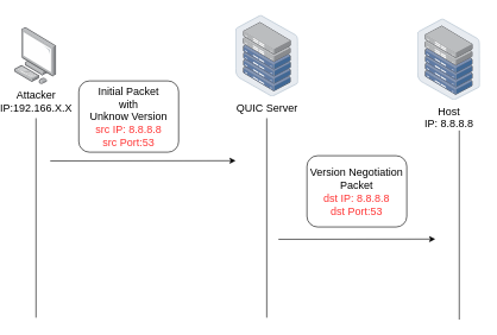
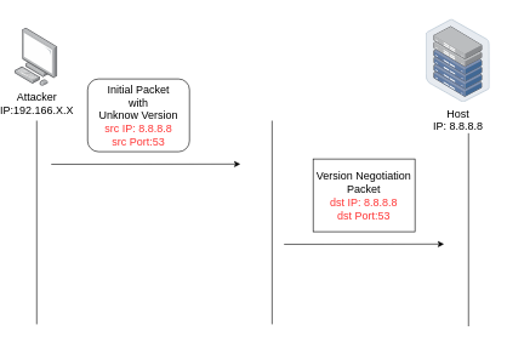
- <mxCell id="5" value="&lt;font style=&quot;font-size: 15px;&quot;&gt;QUIC Server&lt;/font&gt;" style="image;points=[];aspect=fixed;html=1;align=center;shadow=0;dashed=0;image=img/lib/allied_telesis/storage/Datacenter_Server_Half_Rack_ToR.svg;" vertex="1" parent="1"><mxGeometry x="330" y="20.7" width="88.2" height="114.6" as="geometry" /></mxCell>
- <mxCell id="7" value="&lt;font style=&quot;font-size: 15px;&quot;&gt;Initial Packet&lt;/font&gt;&lt;div style=&quot;font-size: 15px;&quot;&gt;&lt;font style=&quot;font-size: 15px;&quot;&gt;with&lt;/font&gt;&lt;/div&gt;&lt;div style=&quot;font-size: 15px;&quot;&gt;&lt;font style=&quot;font-size: 15px;&quot;&gt;Unknow Version&lt;/font&gt;&lt;/div&gt;&lt;div style=&quot;font-size: 15px;&quot;&gt;&lt;font color=&quot;#ff3333&quot; style=&quot;font-size: 15px;&quot;&gt;src IP: 8.8.8.8&lt;/font&gt;&lt;/div&gt;&lt;div style=&quot;font-size: 15px;&quot;&gt;&lt;font color=&quot;#ff3333&quot; style=&quot;font-size: 15px;&quot;&gt;src Port:53&lt;/font&gt;&lt;/div&gt;" style="rounded=1;whiteSpace=wrap;html=1;" vertex="1" parent="1"><mxGeometry x="110" y="113" width="140" height="100" as="geometry" /></mxCell>
+ <mxCell id="7" value="&lt;font style=&quot;font-size: 15px;&quot;&gt;Initial Packet&lt;/font&gt;&lt;div style=&quot;font-size: 15px;&quot;&gt;&lt;font style=&quot;font-size: 15px;&quot;&gt;with&lt;/font&gt;&lt;/div&gt;&lt;div style=&quot;font-size: 15px;&quot;&gt;&lt;font style=&quot;font-size: 15px;&quot;&gt;Unknow Version&lt;/font&gt;&lt;/div&gt;&lt;div style=&quot;font-size: 15px;&quot;&gt;&lt;font color=&quot;#ff3333&quot; style=&quot;font-size: 15px;&quot;&gt;src IP: 8.8.8.8&lt;/font&gt;&lt;/div&gt;&lt;div style=&quot;font-size: 15px;&quot;&gt;&lt;font color=&quot;#ff3333&quot; style=&quot;font-size: 15px;&quot;&gt;src Port:53&lt;/font&gt;&lt;/div&gt;" style="rounded=1;whiteSpace=wrap;html=1;" vertex="1" parent="1"><mxGeometry x="120" y="108" width="140" height="100" as="geometry" /></mxCell>
- <mxCell id="9" value="&lt;font style=&quot;font-size: 15px;&quot;&gt;Version Negotiation&lt;/font&gt;&lt;div style=&quot;font-size: 15px;&quot;&gt;&lt;font style=&quot;font-size: 15px;&quot;&gt;Packet&lt;/font&gt;&lt;/div&gt;&lt;div style=&quot;font-size: 15px;&quot;&gt;&lt;font color=&quot;#ff3333&quot; style=&quot;font-size: 15px;&quot;&gt;dst IP: 8.8.8.8&lt;/font&gt;&lt;/div&gt;&lt;div style=&quot;font-size: 15px;&quot;&gt;&lt;font color=&quot;#ff3333&quot; style=&quot;font-size: 15px;&quot;&gt;dst Port:53&lt;/font&gt;&lt;/div&gt;" style="rounded=1;whiteSpace=wrap;html=1;" vertex="1" parent="1"><mxGeometry x="430" y="218" width="140" height="100" as="geometry" /></mxCell>
+ <mxCell id="9" value="&lt;font style=&quot;font-size: 15px;&quot;&gt;Version Negotiation&lt;/font&gt;&lt;div style=&quot;font-size: 15px;&quot;&gt;&lt;font style=&quot;font-size: 15px;&quot;&gt;Packet&lt;/font&gt;&lt;/div&gt;&lt;div style=&quot;font-size: 15px;&quot;&gt;&lt;font color=&quot;#ff3333&quot; style=&quot;font-size: 15px;&quot;&gt;dst IP: 8.8.8.8&lt;/font&gt;&lt;/div&gt;&lt;div style=&quot;font-size: 15px;&quot;&gt;&lt;font color=&quot;#ff3333&quot; style=&quot;font-size: 15px;&quot;&gt;dst Port:53&lt;/font&gt;&lt;/div&gt;" style="whiteSpace=wrap;html=1;rounded=0;" vertex="1" parent="1"><mxGeometry x="430" y="218" width="140" height="100" as="geometry" /></mxCell>
